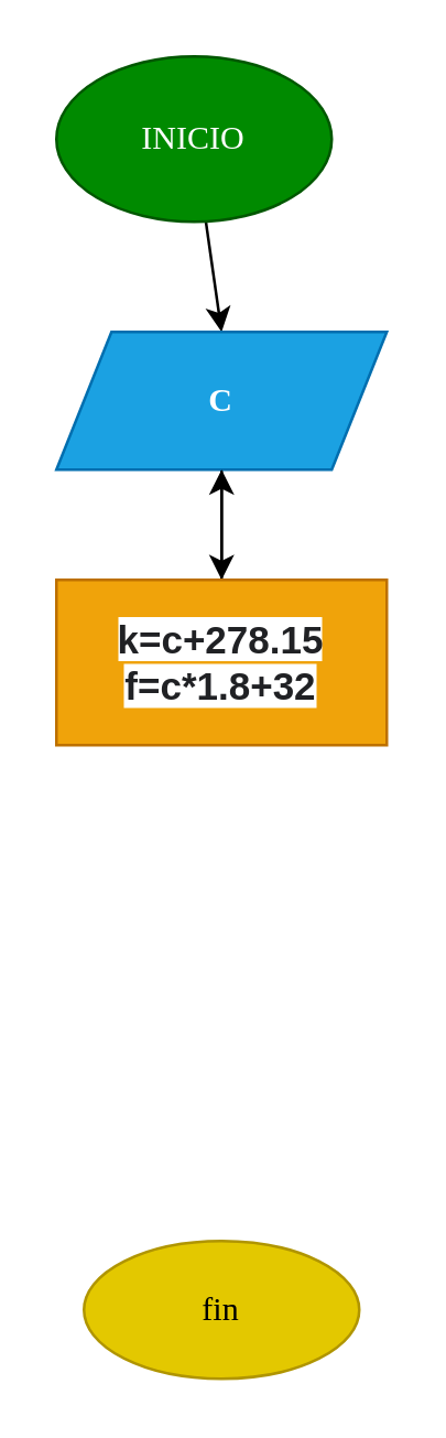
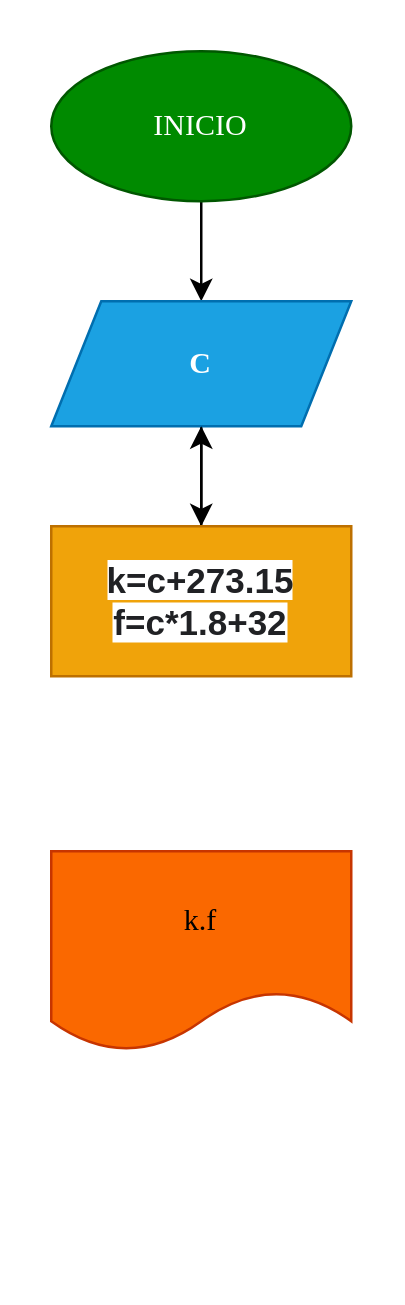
- <mxCell id="3" value="INICIO" style="ellipse;whiteSpace=wrap;html=1;fontFamily=Times New Roman;fillColor=#008a00;fontColor=#ffffff;strokeColor=#005700;" parent="1" vertex="1"><mxGeometry x="20" y="20" width="100" height="60" as="geometry" /></mxCell>
+ <mxCell id="3" value="INICIO" style="ellipse;whiteSpace=wrap;html=1;fontFamily=Times New Roman;fillColor=#008a00;fontColor=#ffffff;strokeColor=#005700;" parent="1" vertex="1"><mxGeometry x="20" y="20" width="120" height="60" as="geometry" /></mxCell>
- <mxCell id="7" value="&lt;b style=&quot;color: rgb(32, 33, 36); font-family: arial, sans-serif; font-size: 14px; text-align: left; background-color: rgb(255, 255, 255);&quot;&gt;k=c+278.15&lt;br&gt;f=c*1.8+32&lt;br&gt;&lt;/b&gt;" style="rounded=0;whiteSpace=wrap;html=1;labelBackgroundColor=none;fontFamily=Times New Roman;fontColor=#000000;fillColor=#f0a30a;strokeColor=#BD7000;" parent="1" vertex="1"><mxGeometry x="20" y="210" width="120" height="60" as="geometry" /></mxCell>
+ <mxCell id="7" value="&lt;b style=&quot;color: rgb(32, 33, 36); font-family: arial, sans-serif; font-size: 14px; text-align: left; background-color: rgb(255, 255, 255);&quot;&gt;k=c+273.15&lt;br&gt;f=c*1.8+32&lt;br&gt;&lt;/b&gt;" style="rounded=0;whiteSpace=wrap;html=1;labelBackgroundColor=none;fontFamily=Times New Roman;fontColor=#000000;fillColor=#f0a30a;strokeColor=#BD7000;" parent="1" vertex="1"><mxGeometry x="20" y="210" width="120" height="60" as="geometry" /></mxCell>
+ <mxCell id="8" value="k.f" style="shape=document;whiteSpace=wrap;html=1;boundedLbl=1;fontFamily=Times New Roman;fontColor=#000000;rounded=0;labelBackgroundColor=none;fillColor=#fa6800;strokeColor=#C73500;" parent="1" vertex="1"><mxGeometry x="20" y="340" width="120" height="80" as="geometry" /></mxCell>
- <mxCell id="9" value="fin" style="ellipse;whiteSpace=wrap;html=1;labelBackgroundColor=none;fontFamily=Times New Roman;fontColor=#000000;fillColor=#e3c800;strokeColor=#B09500;" parent="1" vertex="1"><mxGeometry x="30" y="450" width="100" height="50" as="geometry" /></mxCell>
